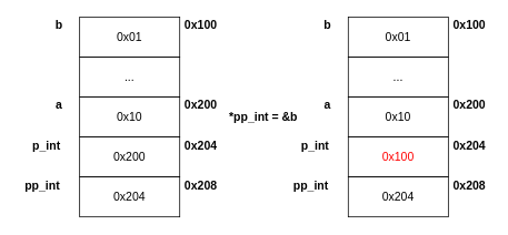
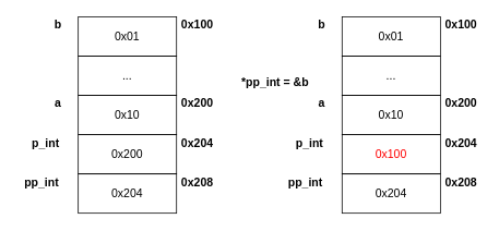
- <mxCell id="28" value="*pp_int = &amp;amp;b" style="text;html=1;align=center;verticalAlign=middle;resizable=0;points=[];autosize=1;fontSize=14;fontColor=#000000;fontStyle=1" parent="1" vertex="1"><mxGeometry x="265" y="130" width="100" height="20" as="geometry" /></mxCell>
+ <mxCell id="28" value="*pp_int = &amp;amp;b" style="text;html=1;align=center;verticalAlign=middle;resizable=0;points=[];autosize=1;fontSize=14;fontColor=#000000;fontStyle=1" parent="1" vertex="1"><mxGeometry x="285" y="90" width="100" height="20" as="geometry" /></mxCell>
